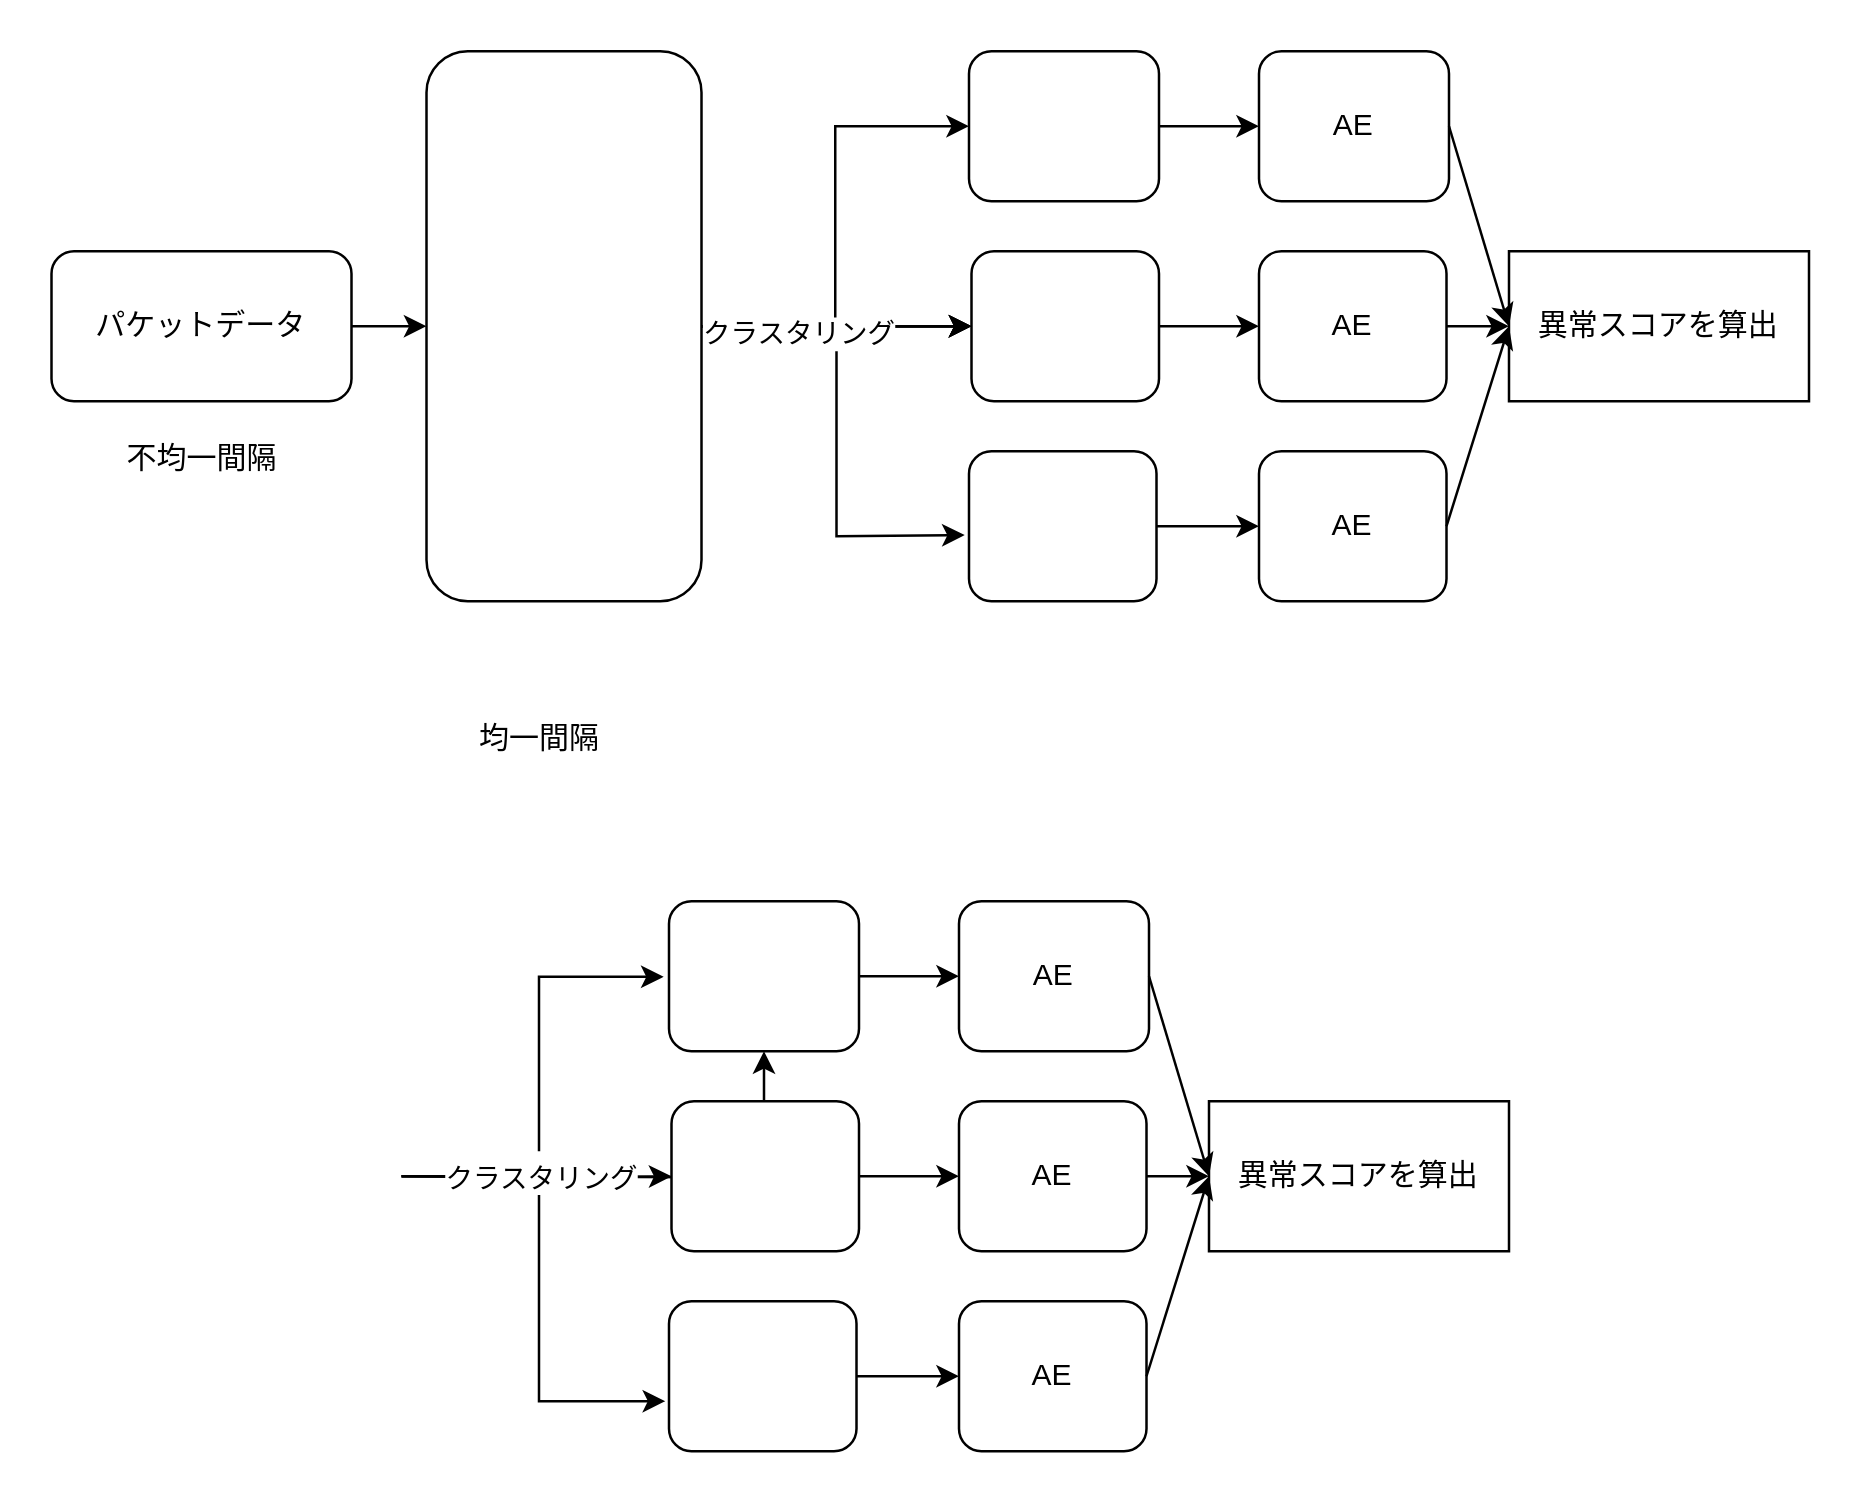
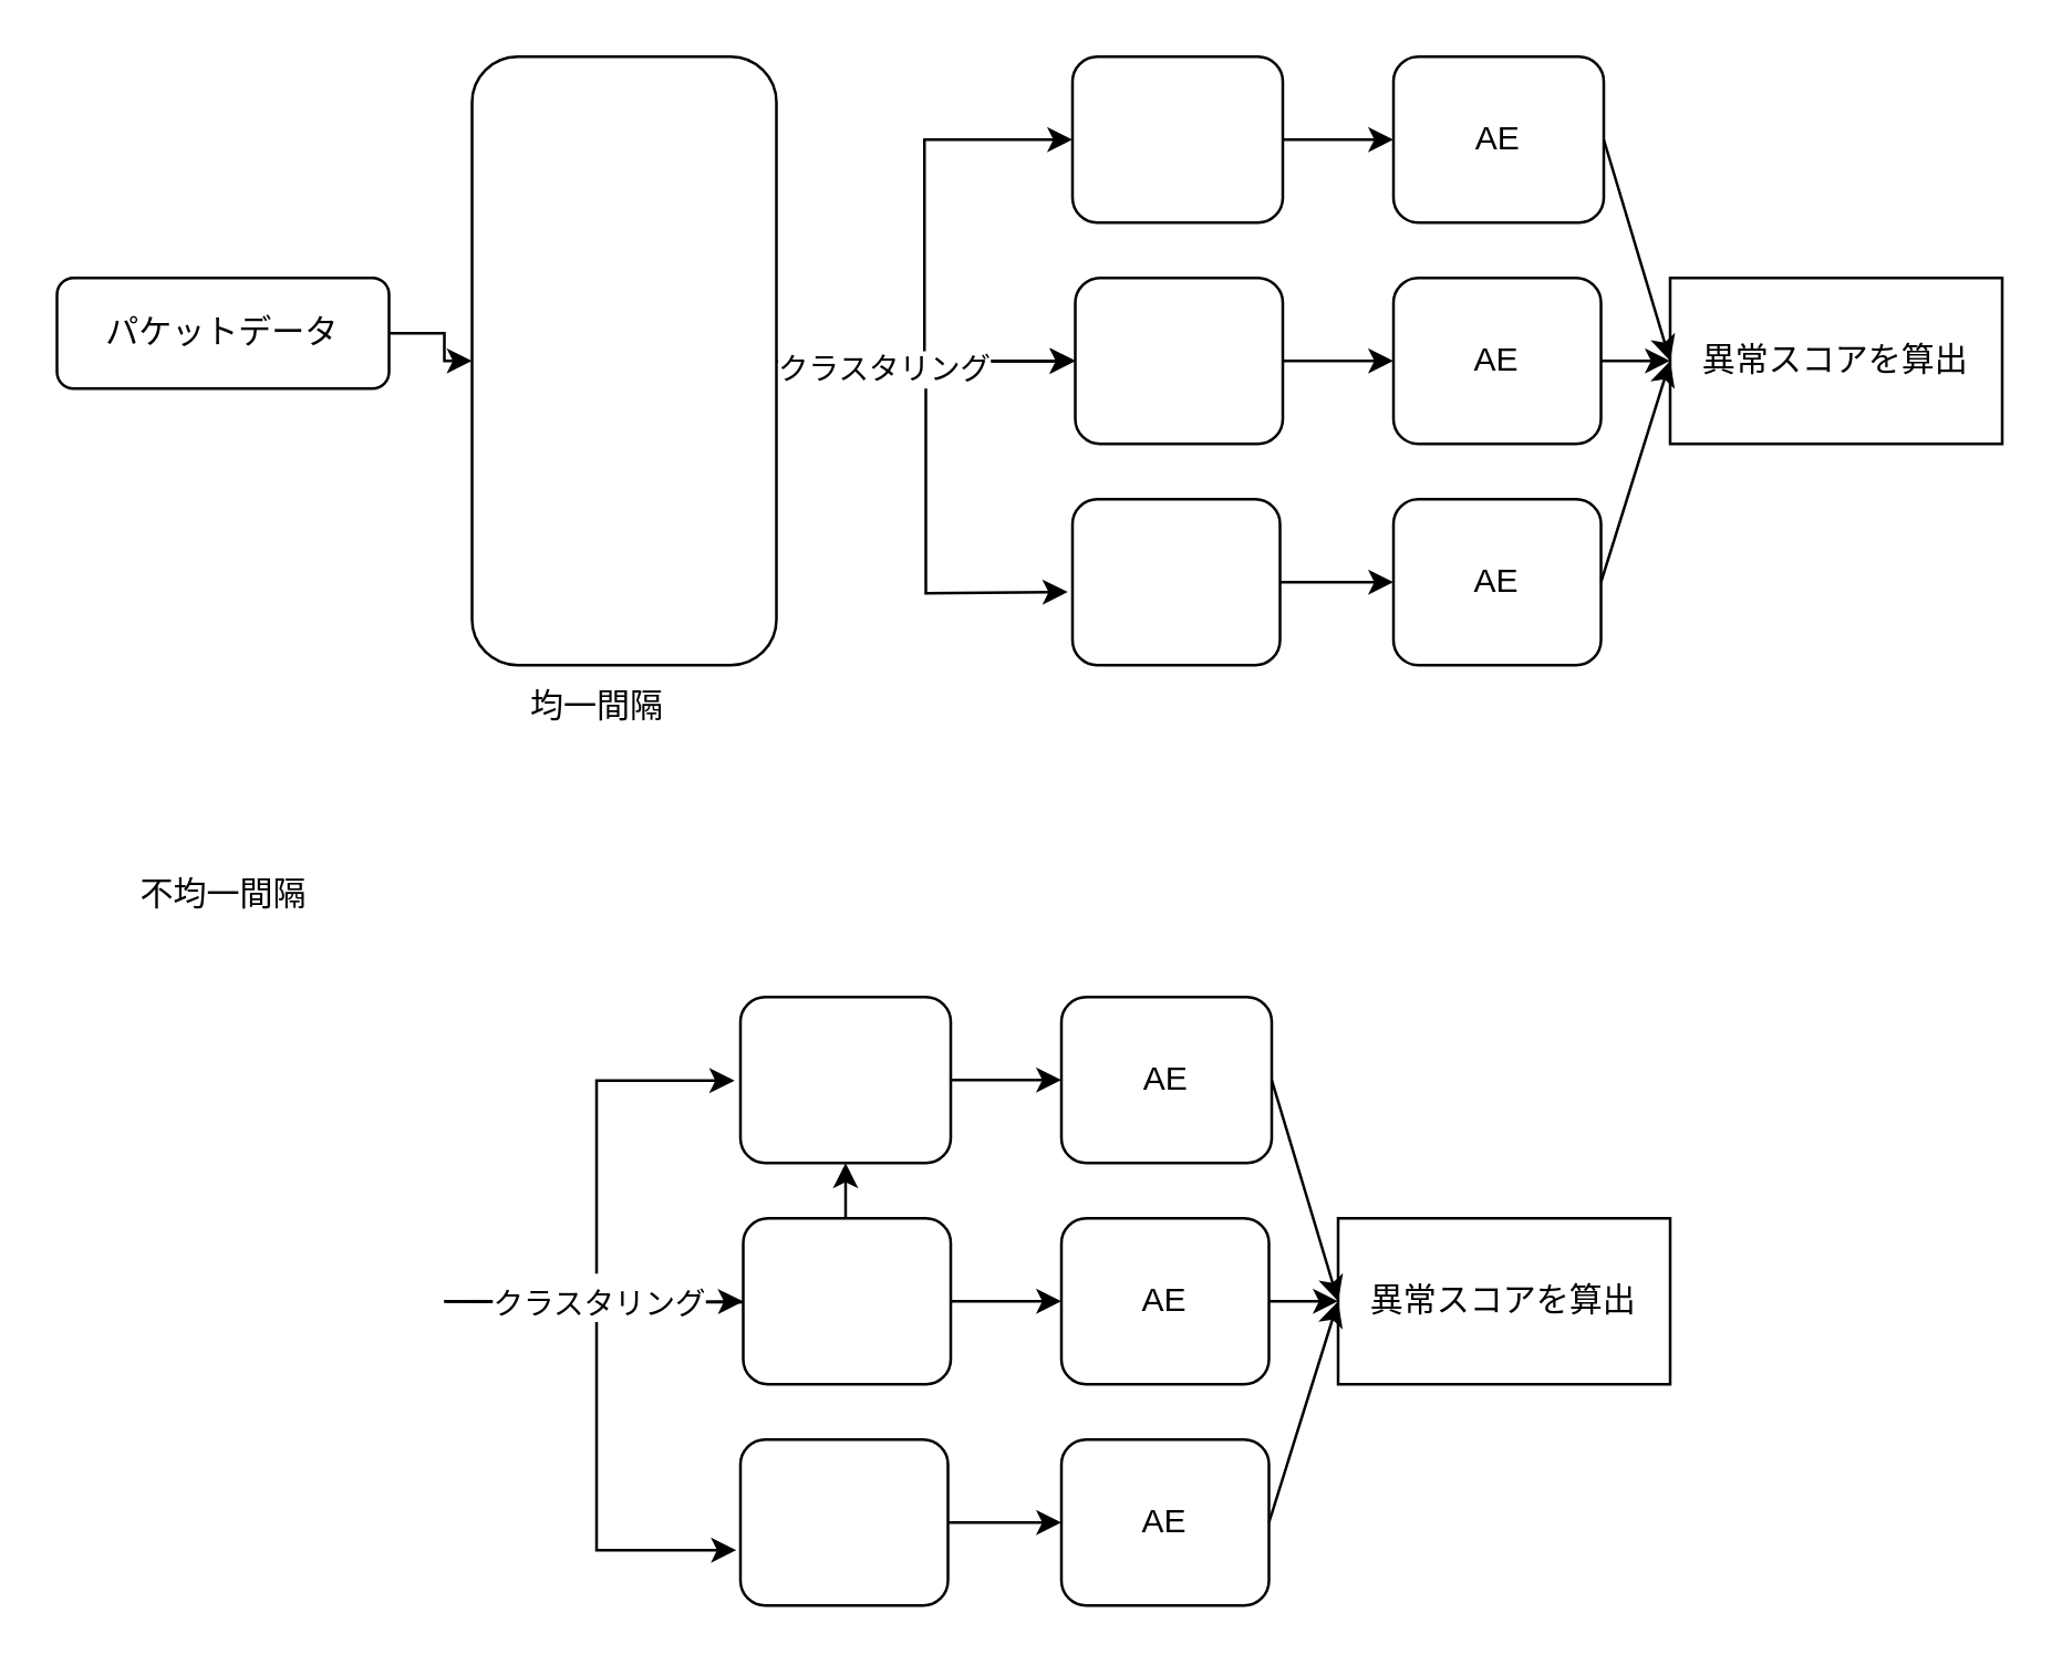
- <mxCell id="3" value="パケットデータ" style="rounded=1;whiteSpace=wrap;html=1;" parent="1" vertex="1"><mxGeometry x="20" y="100" width="120" height="60" as="geometry" /></mxCell>
+ <mxCell id="3" value="パケットデータ" style="rounded=1;whiteSpace=wrap;html=1;" parent="1" vertex="1"><mxGeometry x="20" y="100" width="120" height="40" as="geometry" /></mxCell>
- <mxCell id="11" value="不均一間隔" style="text;html=1;align=center;verticalAlign=middle;resizable=0;points=[];autosize=1;strokeColor=none;fillColor=none;" parent="1" vertex="1"><mxGeometry x="40" y="168" width="80" height="30" as="geometry" /></mxCell>
+ <mxCell id="11" value="不均一間隔" style="text;html=1;align=center;verticalAlign=middle;resizable=0;points=[];autosize=1;strokeColor=none;fillColor=none;" parent="1" vertex="1"><mxGeometry x="40" y="308" width="80" height="30" as="geometry" /></mxCell>
- <mxCell id="12" value="均一間隔" style="text;html=1;align=center;verticalAlign=middle;resizable=0;points=[];autosize=1;strokeColor=none;fillColor=none;" parent="1" vertex="1"><mxGeometry x="180" y="280" width="70" height="30" as="geometry" /></mxCell>
+ <mxCell id="12" value="均一間隔" style="text;html=1;align=center;verticalAlign=middle;resizable=0;points=[];autosize=1;strokeColor=none;fillColor=none;" parent="1" vertex="1"><mxGeometry x="180" y="240" width="70" height="30" as="geometry" /></mxCell>
